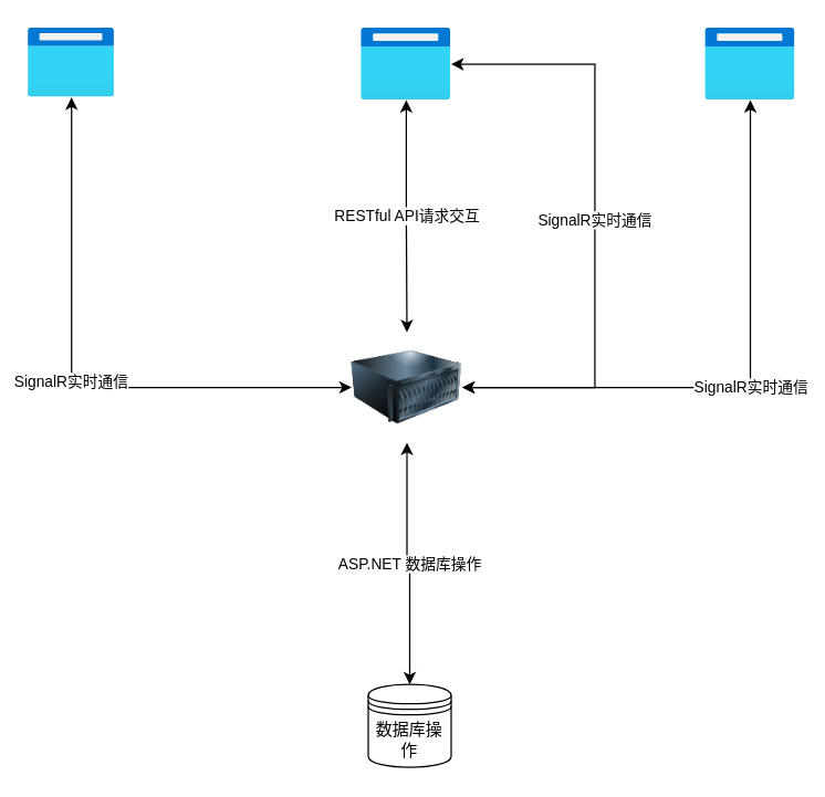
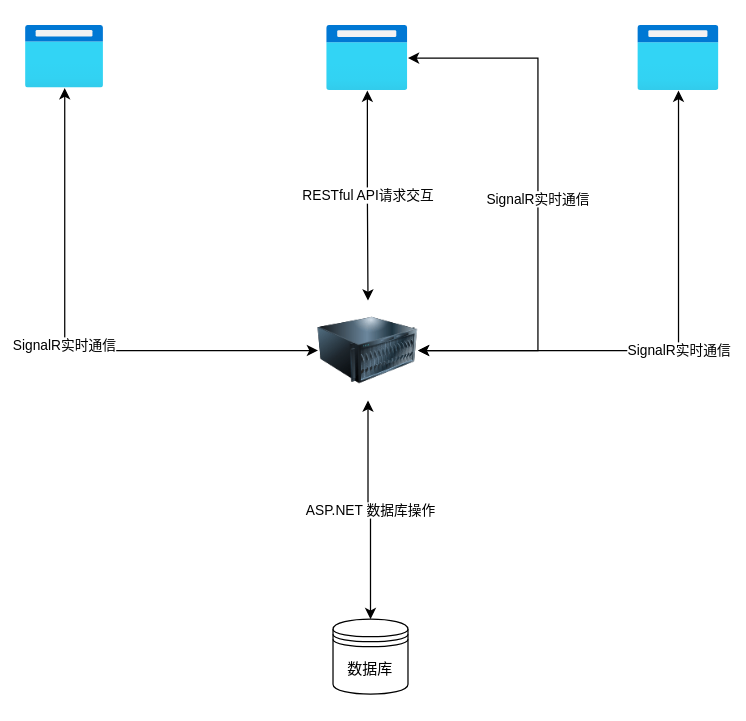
- <mxCell id="2" value="数据库操作" style="shape=datastore;whiteSpace=wrap;html=1;" vertex="1" parent="1"><mxGeometry x="266" y="495" width="60" height="60" as="geometry" /></mxCell>
+ <mxCell id="2" value="数据库" style="shape=datastore;whiteSpace=wrap;html=1;" vertex="1" parent="1"><mxGeometry x="266" y="495" width="60" height="60" as="geometry" /></mxCell>
